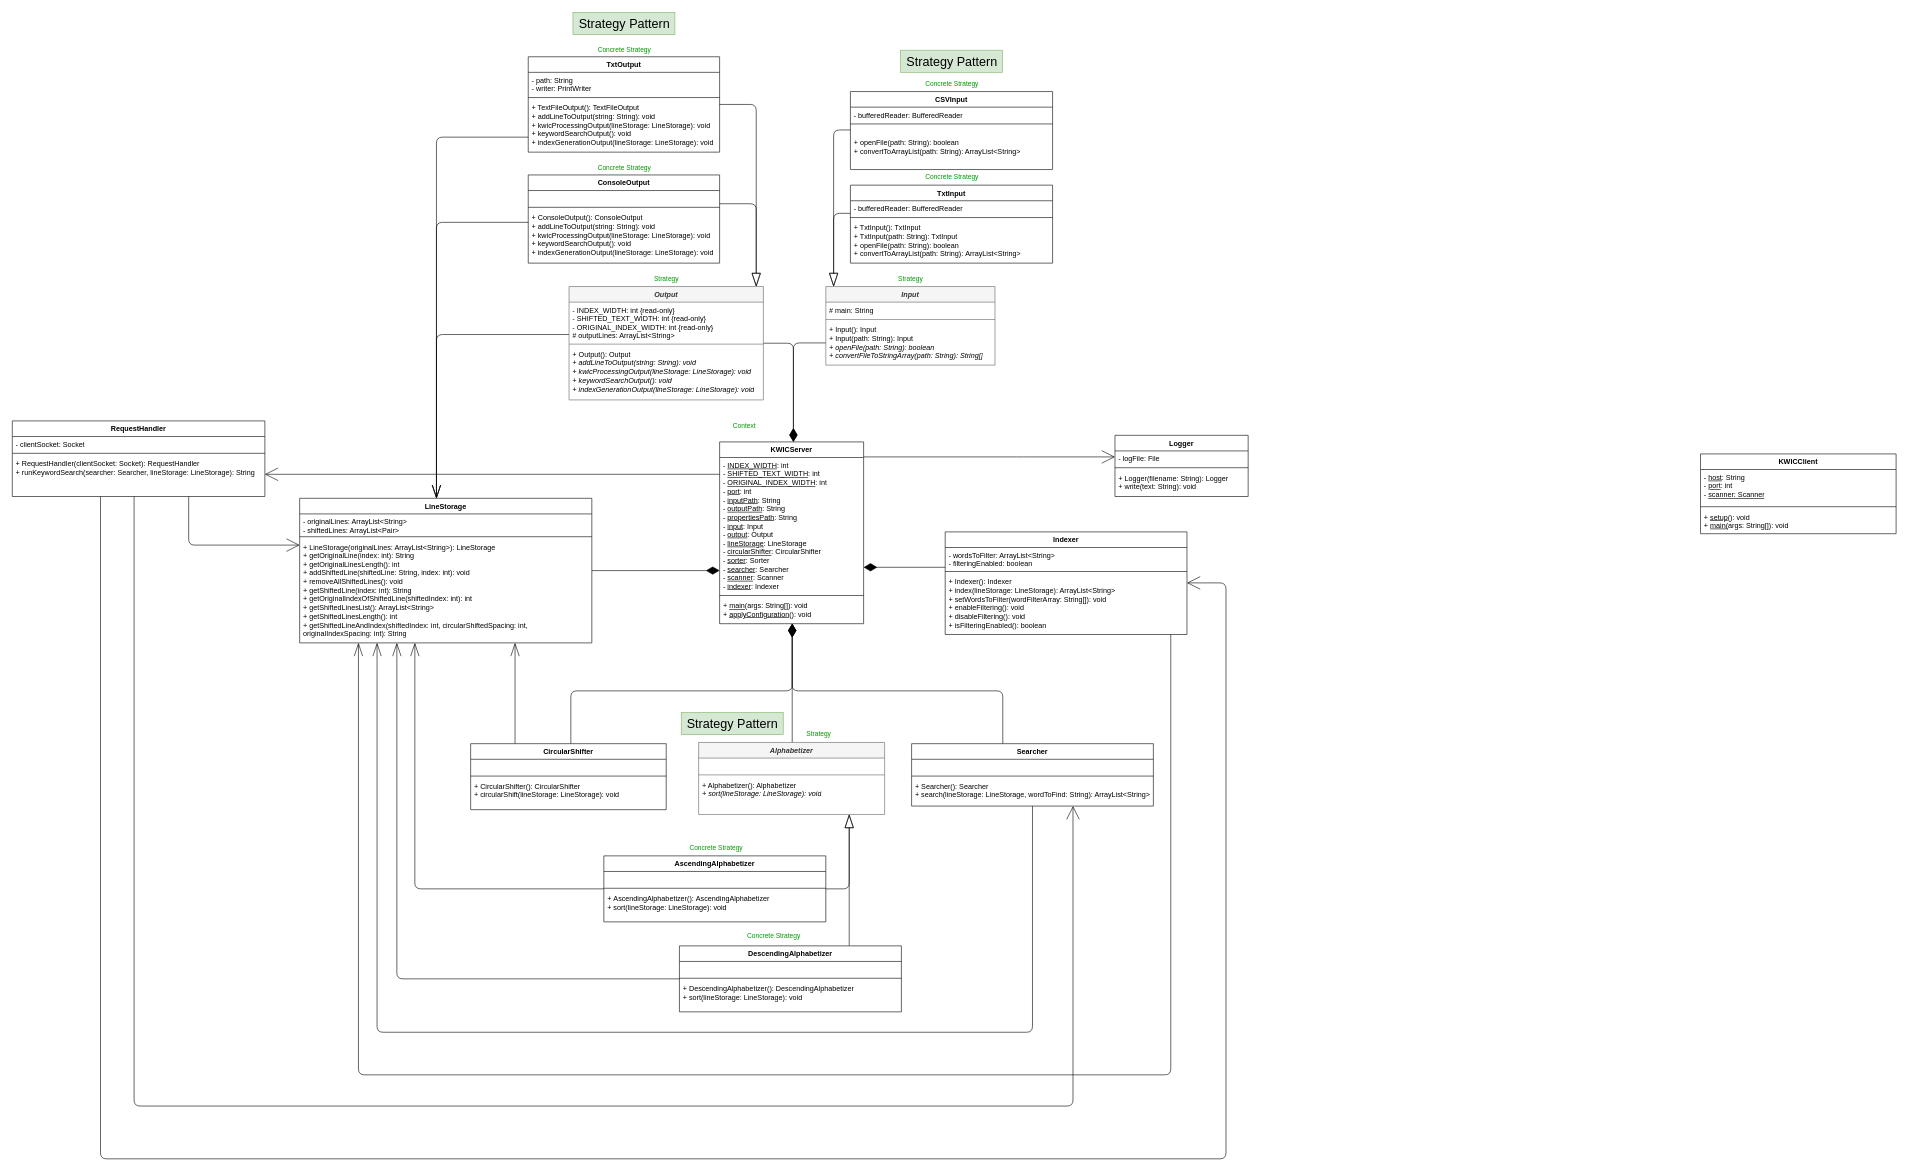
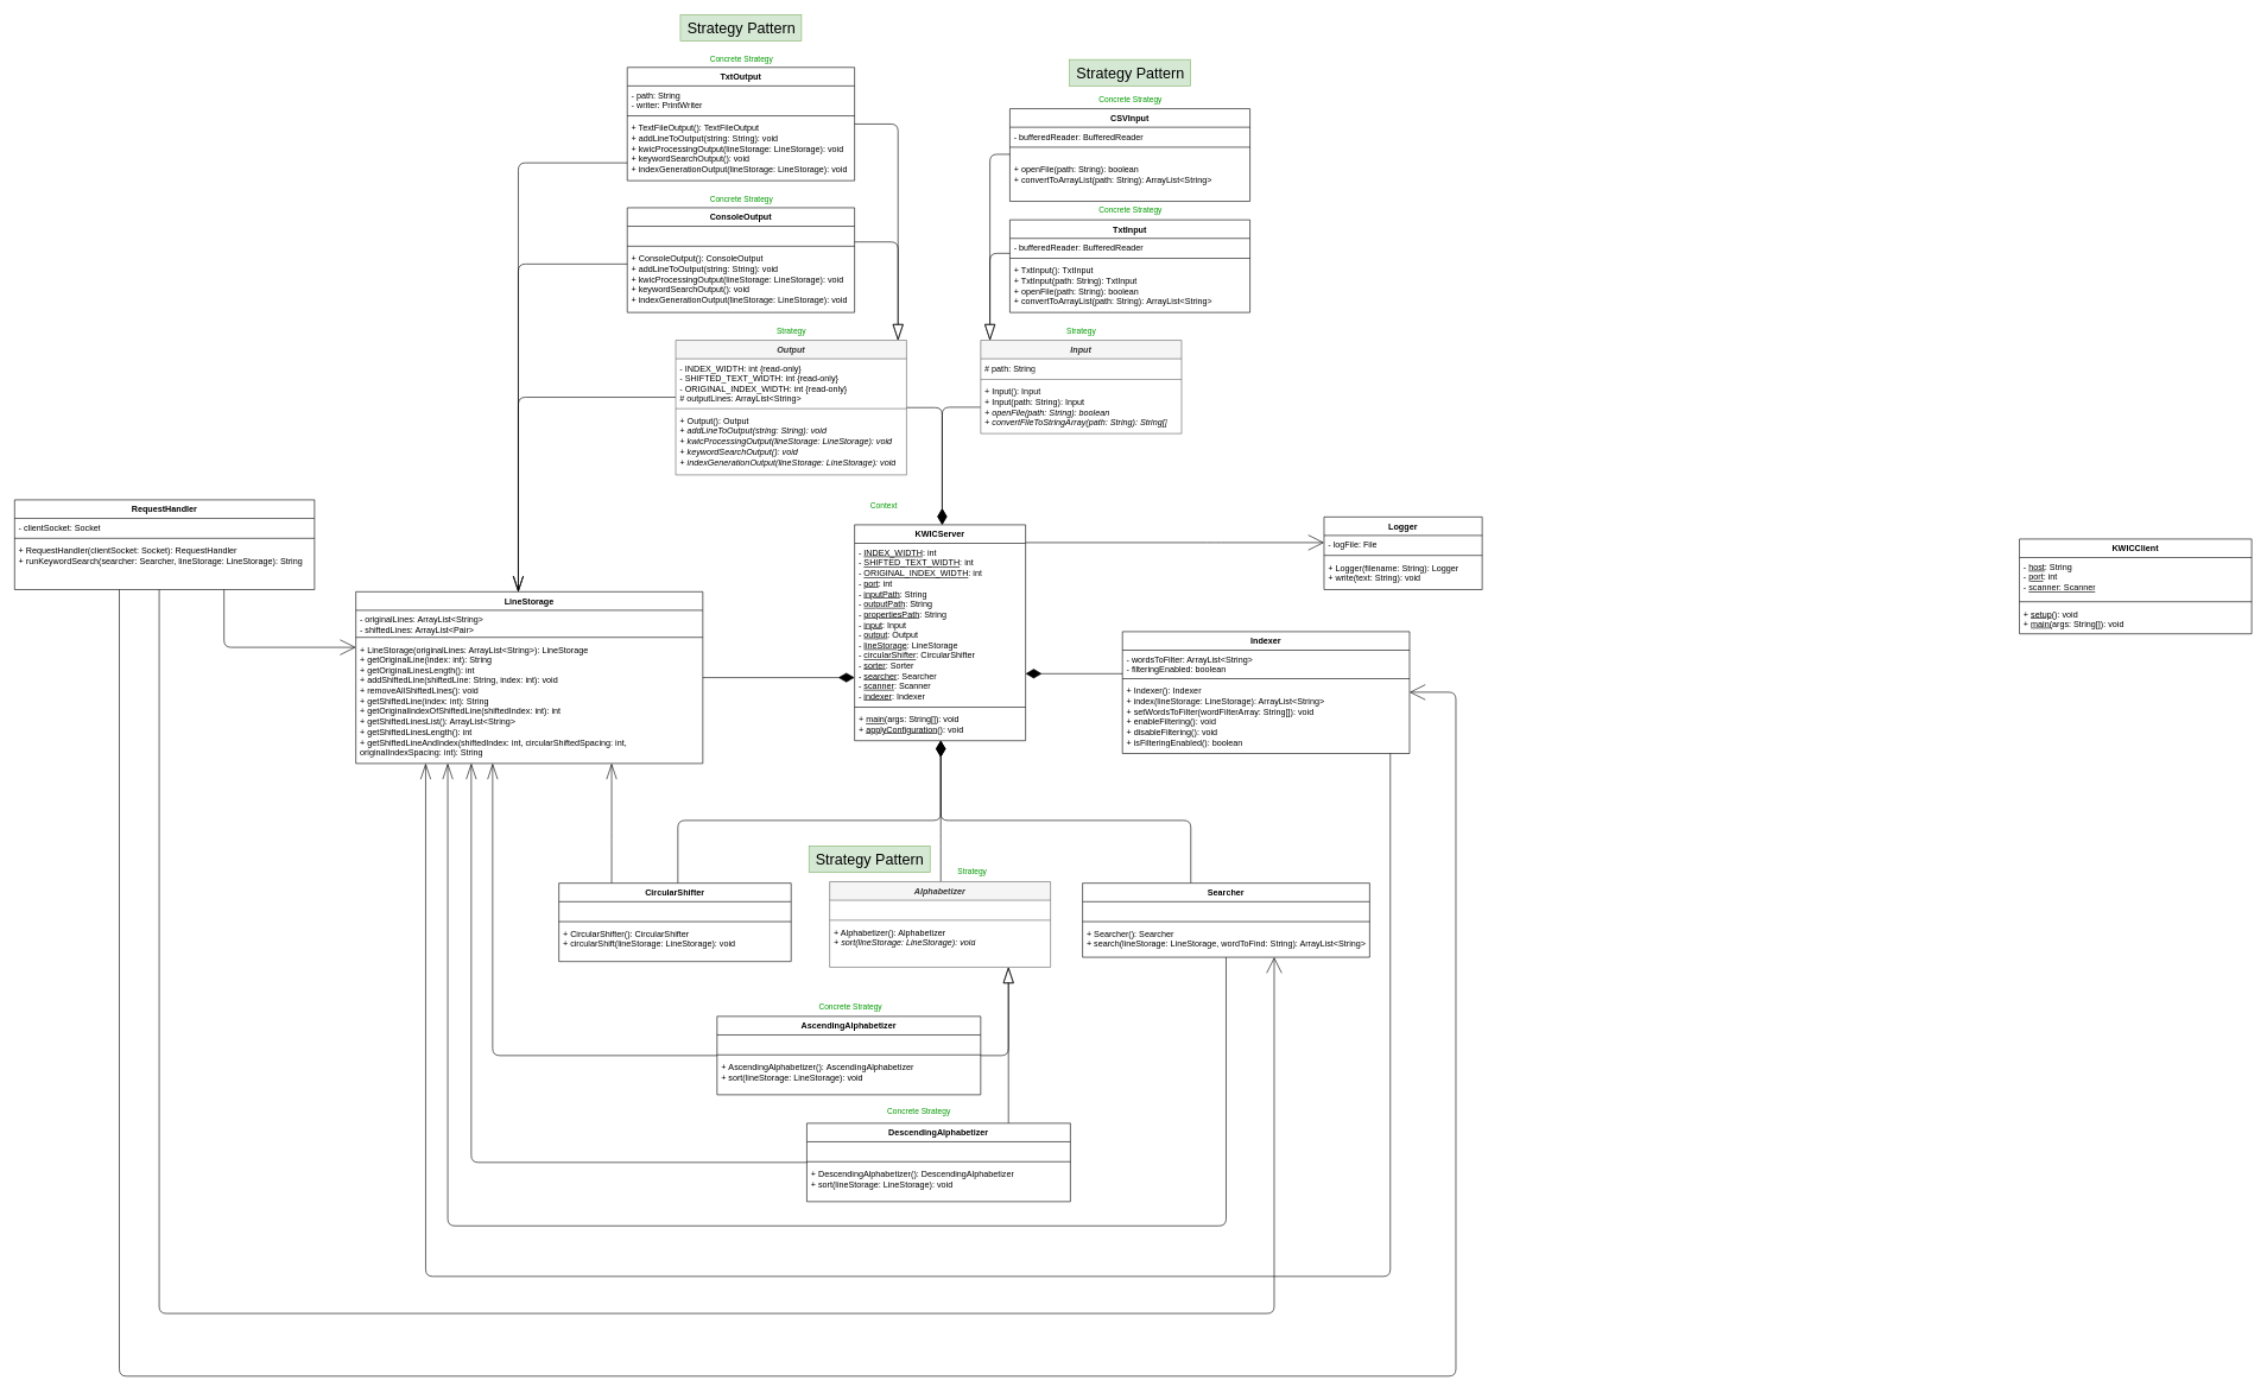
- <mxCell id="12" value="&lt;div&gt;# main: String&lt;/div&gt;" style="text;strokeColor=none;fillColor=none;align=left;verticalAlign=top;spacingLeft=4;spacingRight=4;overflow=hidden;rotatable=0;points=[[0,0.5],[1,0.5]];portConstraint=eastwest;whiteSpace=wrap;html=1;" parent="11" vertex="1"><mxGeometry y="26" width="282" height="25" as="geometry" /></mxCell>
+ <mxCell id="12" value="&lt;div&gt;# path: String&lt;/div&gt;" style="text;strokeColor=none;fillColor=none;align=left;verticalAlign=top;spacingLeft=4;spacingRight=4;overflow=hidden;rotatable=0;points=[[0,0.5],[1,0.5]];portConstraint=eastwest;whiteSpace=wrap;html=1;" parent="11" vertex="1"><mxGeometry y="26" width="282" height="25" as="geometry" /></mxCell>
- <mxCell id="4" style="edgeStyle=orthogonalEdgeStyle;rounded=0;orthogonalLoop=1;jettySize=auto;html=1;endArrow=open;endFill=0;endSize=20;" parent="1" source="6" target="101" edge="1"><mxGeometry relative="1" as="geometry"><Array as="points"><mxPoint x="810" y="790" /><mxPoint x="810" y="790" /></Array></mxGeometry></mxCell>
